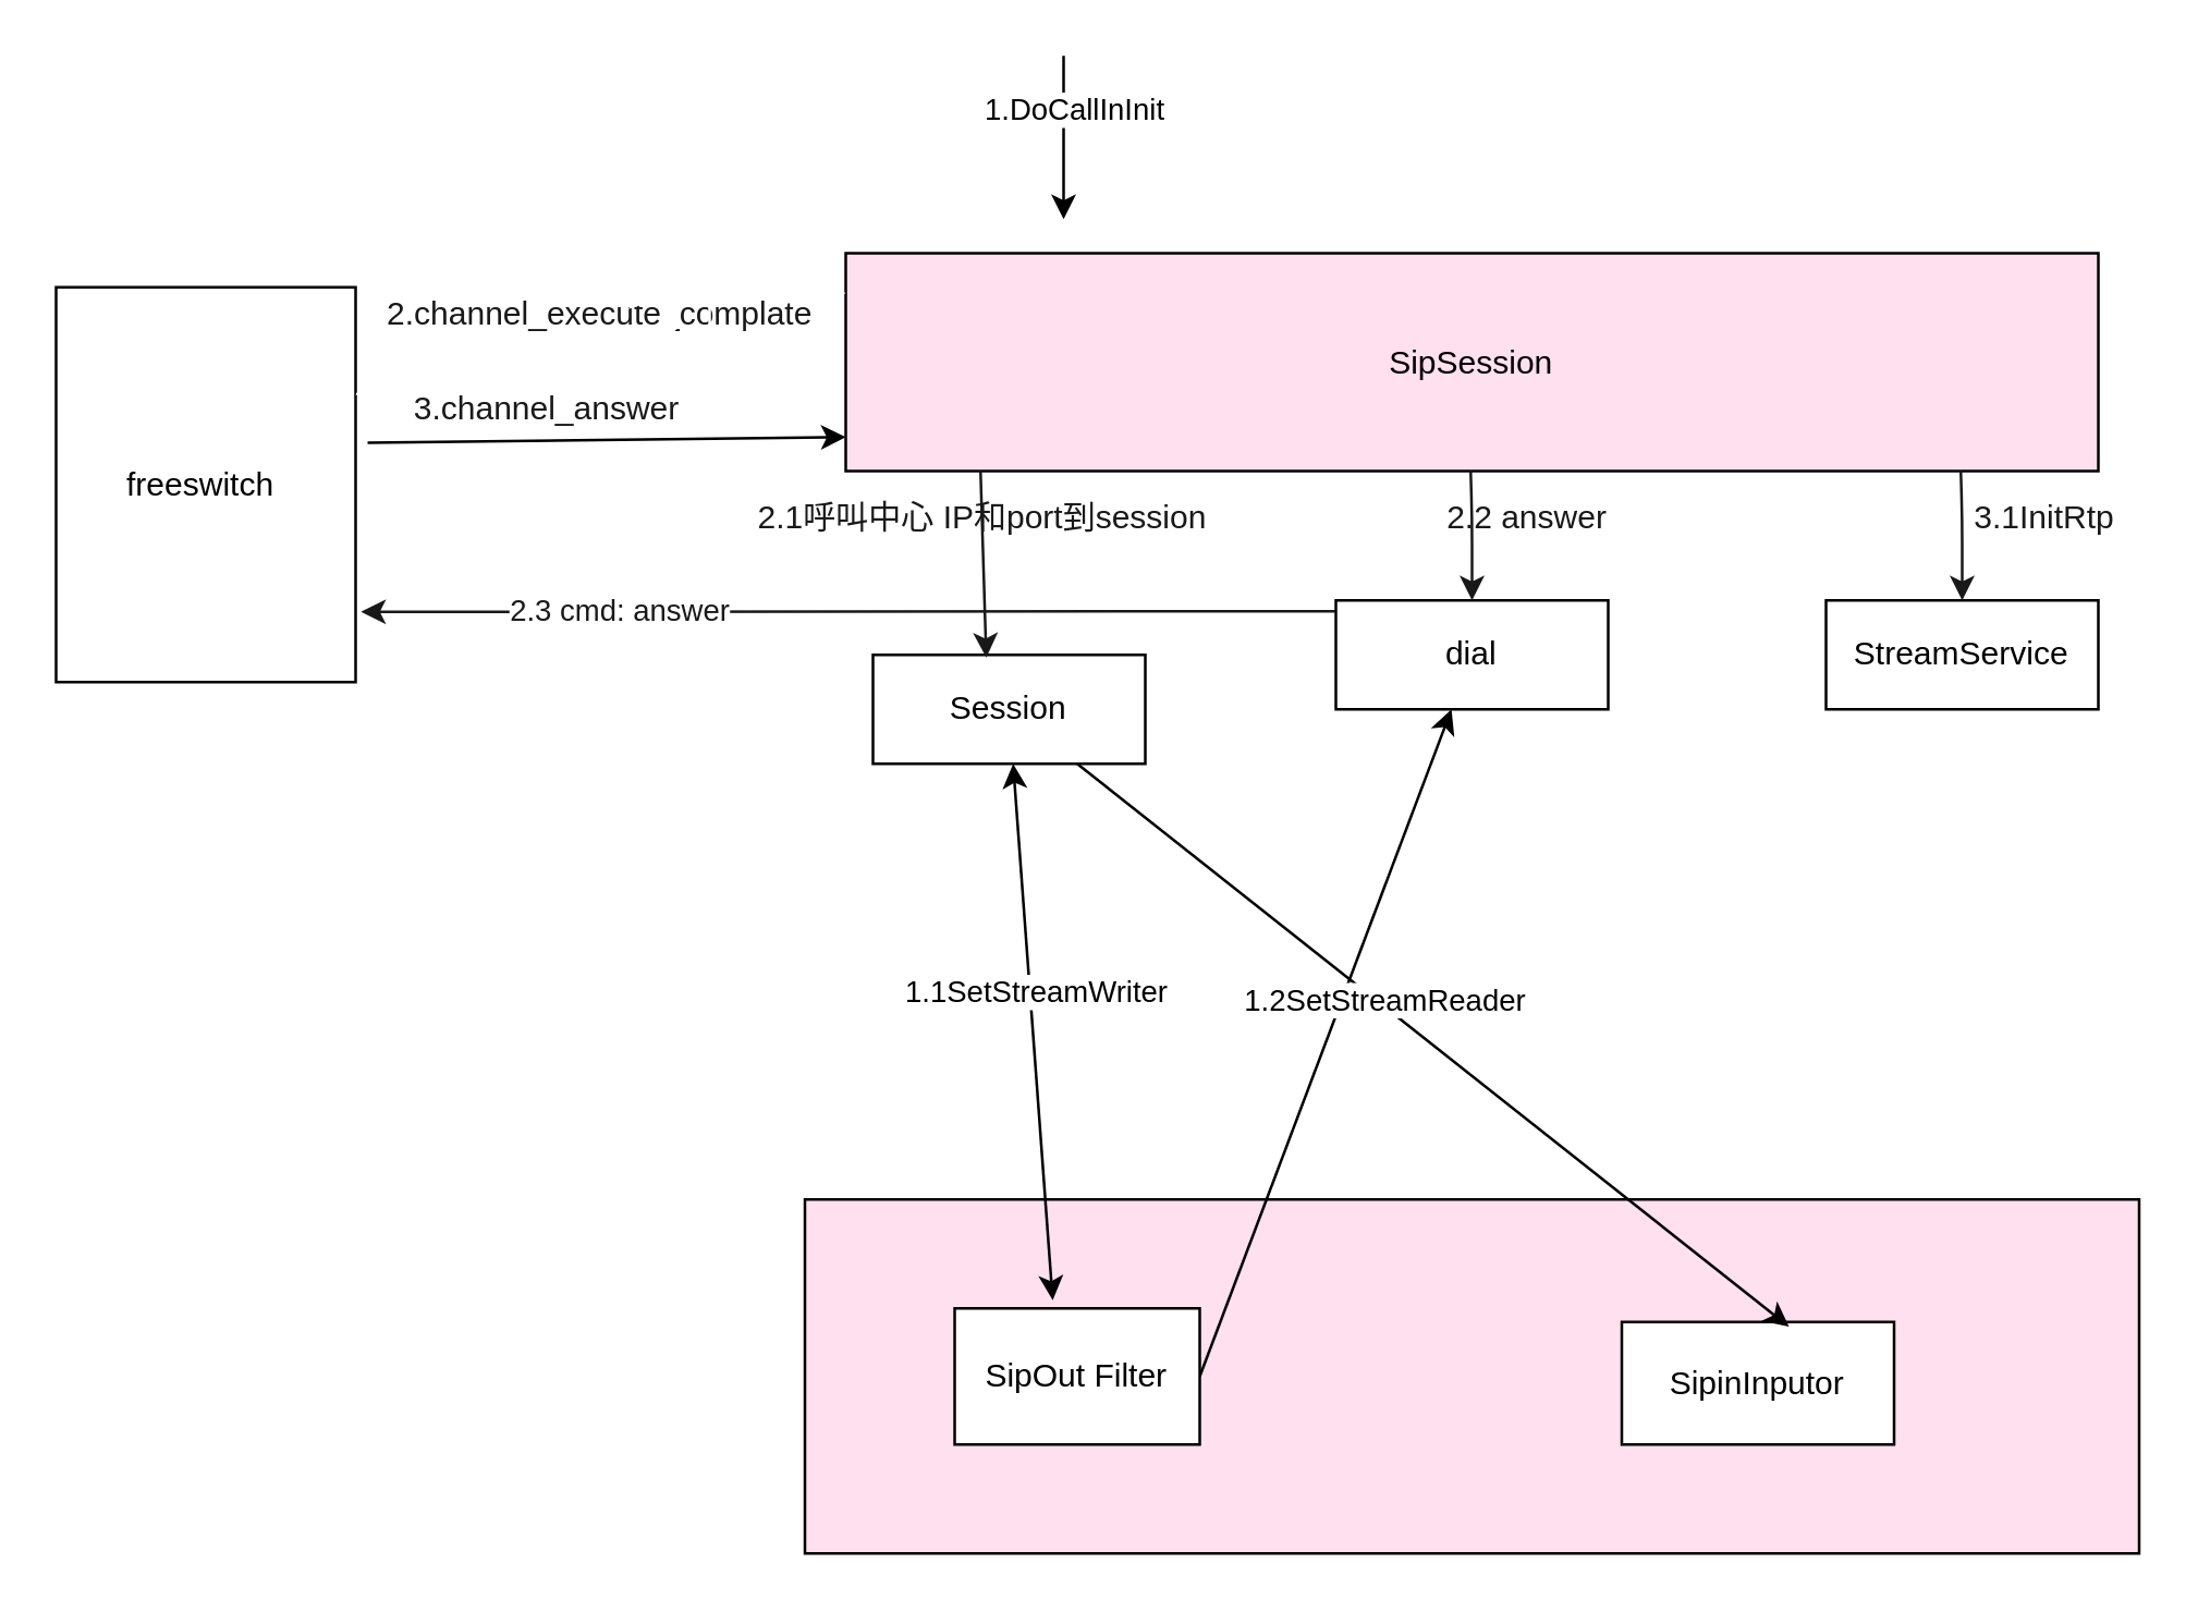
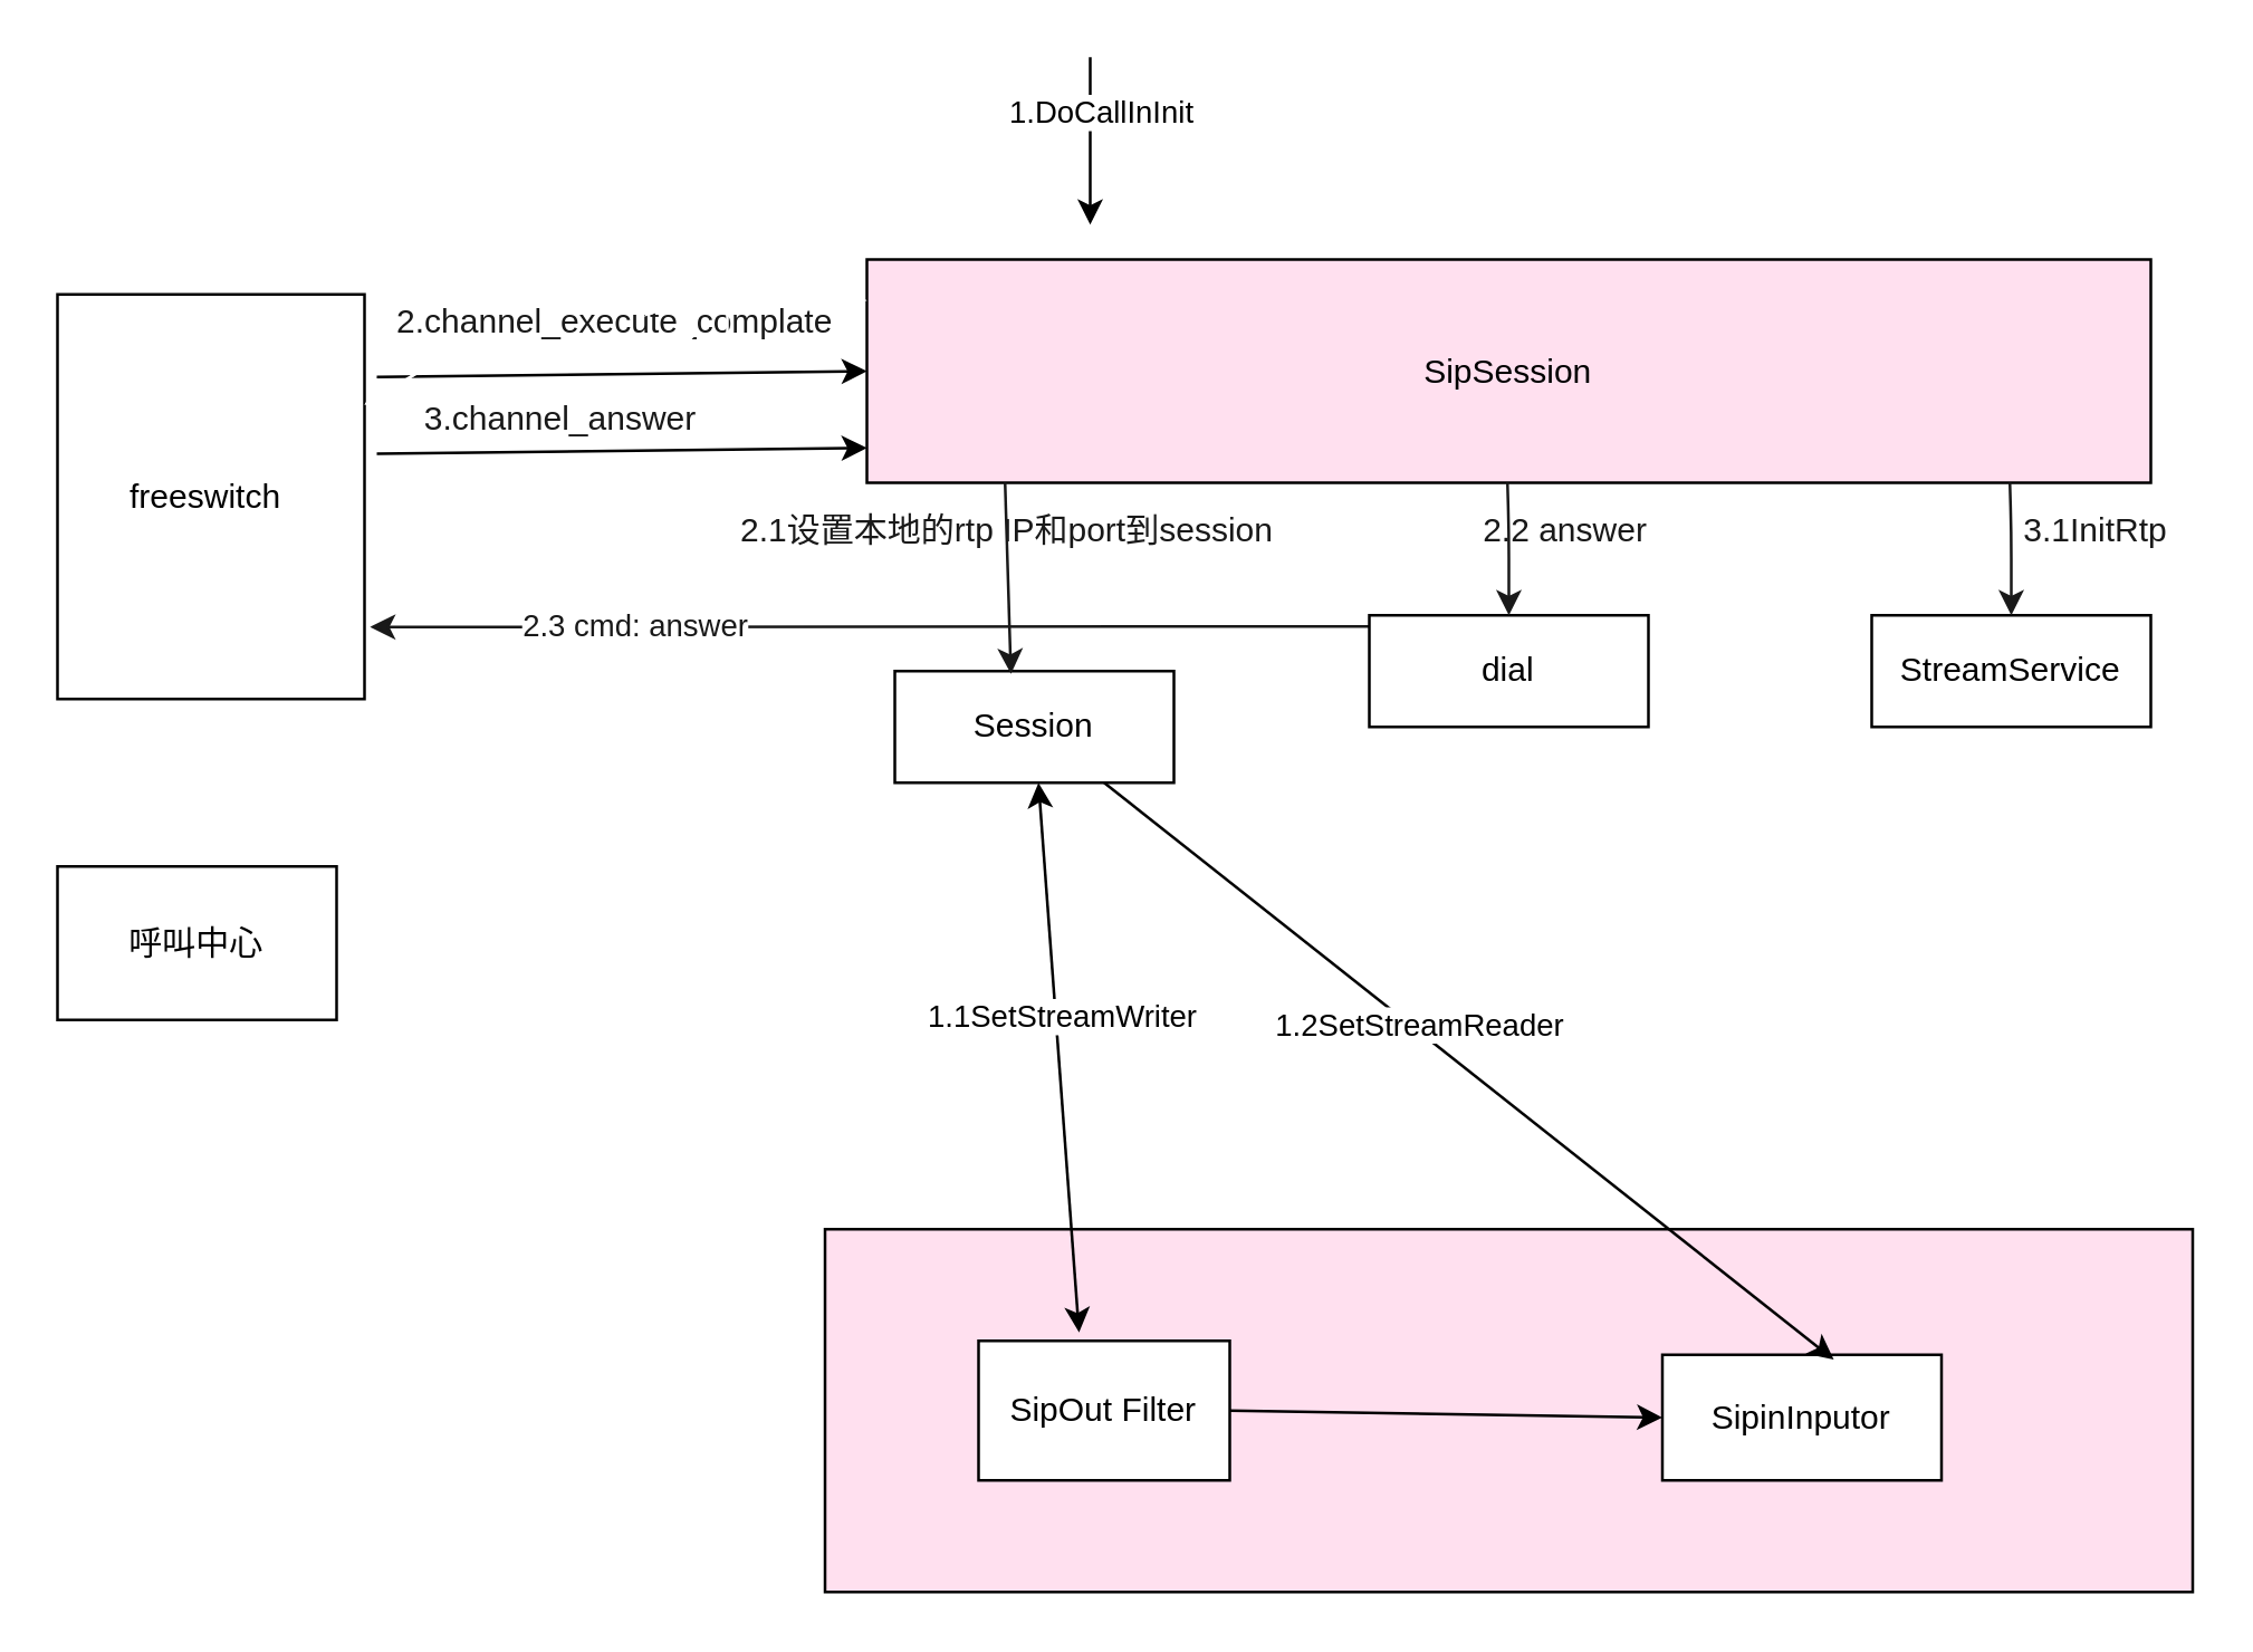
+ <mxCell id="2" style="edgeStyle=none;rounded=0;orthogonalLoop=1;jettySize=auto;html=1;exitX=1.04;exitY=0.204;exitDx=0;exitDy=0;entryX=0;entryY=0.5;entryDx=0;entryDy=0;exitPerimeter=0;" edge="1" parent="1" source="3" target="5"><mxGeometry relative="1" as="geometry" /></mxCell>
- <mxCell id="33" value="2.1呼叫中心 IP和port到session" style="text;html=1;align=center;verticalAlign=middle;resizable=0;points=[];autosize=1;fontColor=#191919;" vertex="1" parent="1"><mxGeometry x="255" y="180" width="210" height="20" as="geometry" /></mxCell>
+ <mxCell id="33" value="2.1设置本地的rtp IP和port到session" style="text;html=1;align=center;verticalAlign=middle;resizable=0;points=[];autosize=1;fontColor=#191919;" vertex="1" parent="1"><mxGeometry x="255" y="180" width="210" height="20" as="geometry" /></mxCell>
+ <mxCell id="24" value="呼叫中心" style="rounded=0;whiteSpace=wrap;html=1;" vertex="1" parent="1"><mxGeometry x="20" y="310" width="100" height="55" as="geometry" /></mxCell>
- <mxCell id="9" style="edgeStyle=none;rounded=0;orthogonalLoop=1;jettySize=auto;html=1;exitX=1;exitY=0.5;exitDx=0;exitDy=0;" edge="1" parent="1" source="10" target="27"><mxGeometry relative="1" as="geometry" /></mxCell>
+ <mxCell id="9" style="edgeStyle=none;rounded=0;orthogonalLoop=1;jettySize=auto;html=1;exitX=1;exitY=0.5;exitDx=0;exitDy=0;entryX=0;entryY=0.5;entryDx=0;entryDy=0;" edge="1" parent="1" source="10" target="11"><mxGeometry relative="1" as="geometry" /></mxCell>
